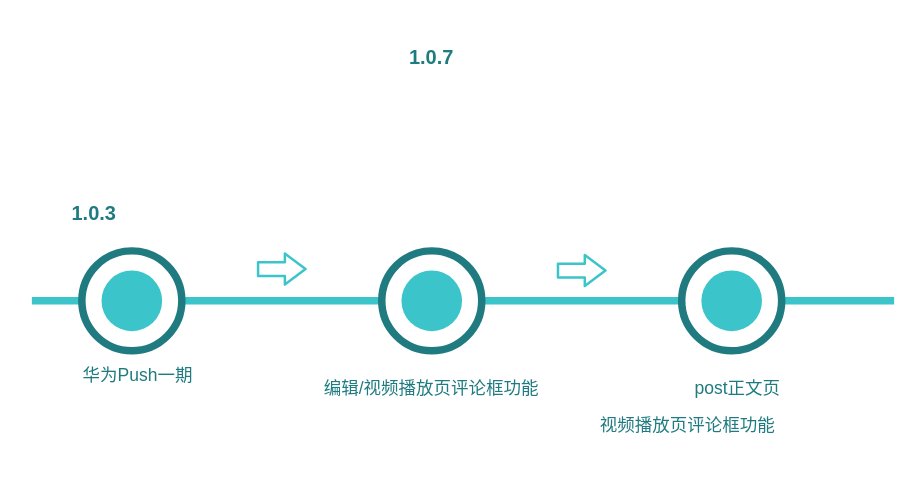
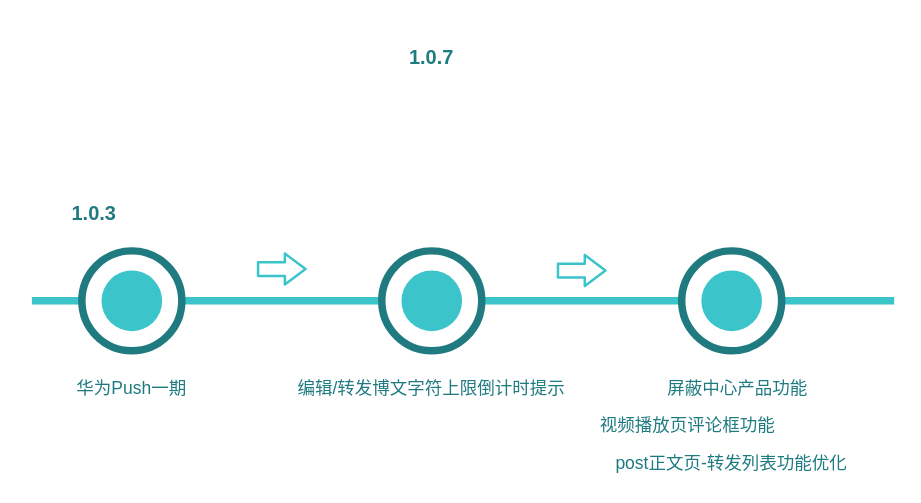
- <mxCell id="10" value="华为Push一期" style="text;html=1;strokeColor=none;fillColor=none;align=center;verticalAlign=middle;whiteSpace=wrap;rounded=0;fontSize=14;fontStyle=0;fontColor=#1F7B80;" parent="1" vertex="1"><mxGeometry x="60" y="290" width="100" height="20" as="geometry" /></mxCell>
+ <mxCell id="10" value="华为Push一期" style="text;html=1;strokeColor=none;fillColor=none;align=center;verticalAlign=middle;whiteSpace=wrap;rounded=0;fontSize=14;fontStyle=0;fontColor=#1F7B80;" parent="1" vertex="1"><mxGeometry x="55" y="300" width="100" height="20" as="geometry" /></mxCell>
- <mxCell id="15" value="编辑/视频播放页评论框功能" style="text;html=1;strokeColor=none;fillColor=none;align=center;verticalAlign=middle;whiteSpace=wrap;rounded=0;fontSize=14;fontStyle=0;fontColor=#1F7B80;" parent="1" vertex="1"><mxGeometry x="230" y="300" width="230" height="20" as="geometry" /></mxCell>
+ <mxCell id="15" value="编辑/转发博文字符上限倒计时提示" style="text;html=1;strokeColor=none;fillColor=none;align=center;verticalAlign=middle;whiteSpace=wrap;rounded=0;fontSize=14;fontStyle=0;fontColor=#1F7B80;" parent="1" vertex="1"><mxGeometry x="230" y="300" width="230" height="20" as="geometry" /></mxCell>
- <mxCell id="18" value="post正文页" style="text;html=1;strokeColor=none;fillColor=none;align=center;verticalAlign=middle;whiteSpace=wrap;rounded=0;fontSize=14;fontStyle=0;fontColor=#1F7B80;" parent="1" vertex="1"><mxGeometry x="530" y="300" width="120" height="20" as="geometry" /></mxCell>
+ <mxCell id="18" value="屏蔽中心产品功能" style="text;html=1;strokeColor=none;fillColor=none;align=center;verticalAlign=middle;whiteSpace=wrap;rounded=0;fontSize=14;fontStyle=0;fontColor=#1F7B80;" parent="1" vertex="1"><mxGeometry x="530" y="300" width="120" height="20" as="geometry" /></mxCell>
+ <mxCell id="16" value="post正文页-转发列表功能优化" style="text;html=1;strokeColor=none;fillColor=none;align=center;verticalAlign=middle;whiteSpace=wrap;rounded=0;fontSize=14;fontStyle=0;fontColor=#1F7B80;" parent="1" vertex="1"><mxGeometry x="480" y="360" width="210" height="20" as="geometry" /></mxCell>
